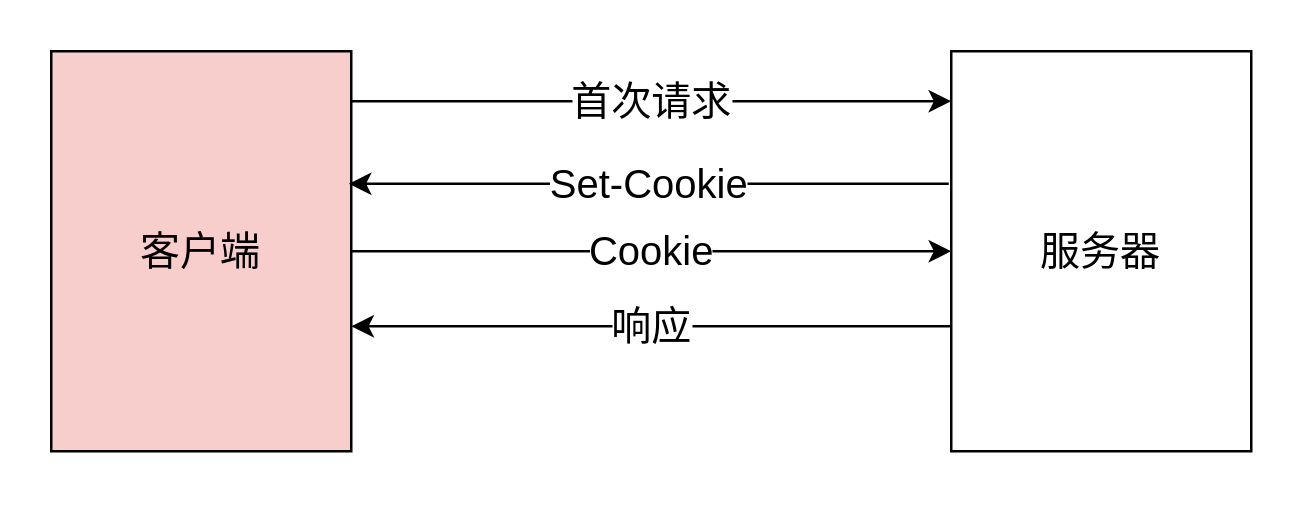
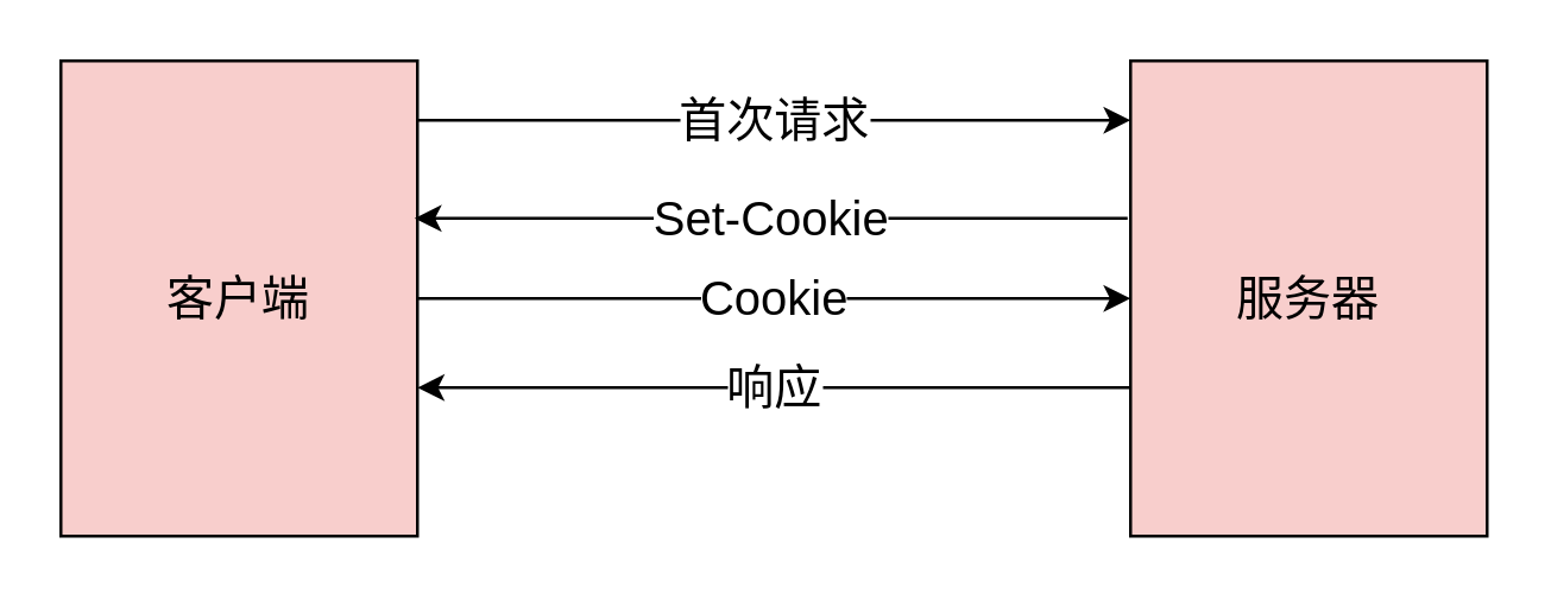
- <mxCell id="3" value="&lt;font style=&quot;font-size: 16px&quot;&gt;服务器&lt;/font&gt;" style="rounded=0;whiteSpace=wrap;html=1;" vertex="1" parent="1"><mxGeometry x="380" y="20" width="120" height="160" as="geometry" /></mxCell>
+ <mxCell id="3" value="&lt;font style=&quot;font-size: 16px&quot;&gt;服务器&lt;/font&gt;" style="rounded=0;whiteSpace=wrap;html=1;fillColor=#f8cecc;" vertex="1" parent="1"><mxGeometry x="380" y="20" width="120" height="160" as="geometry" /></mxCell>
